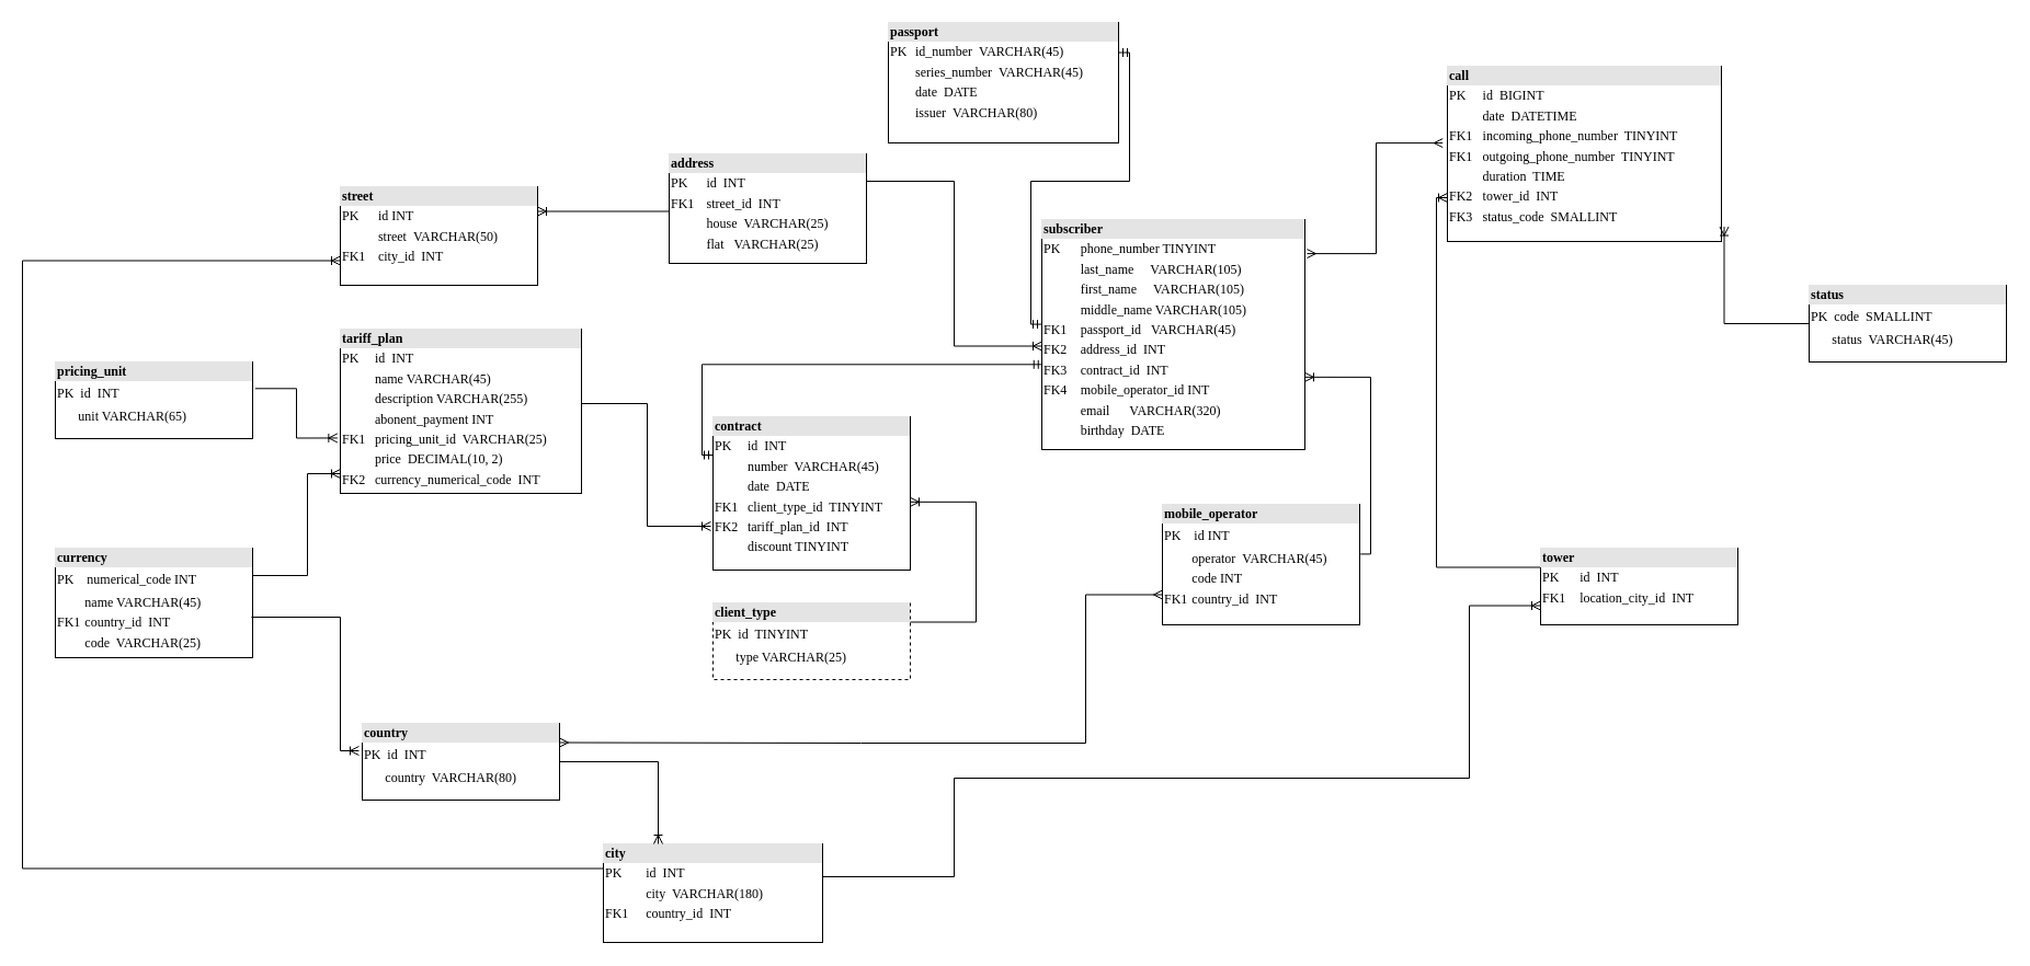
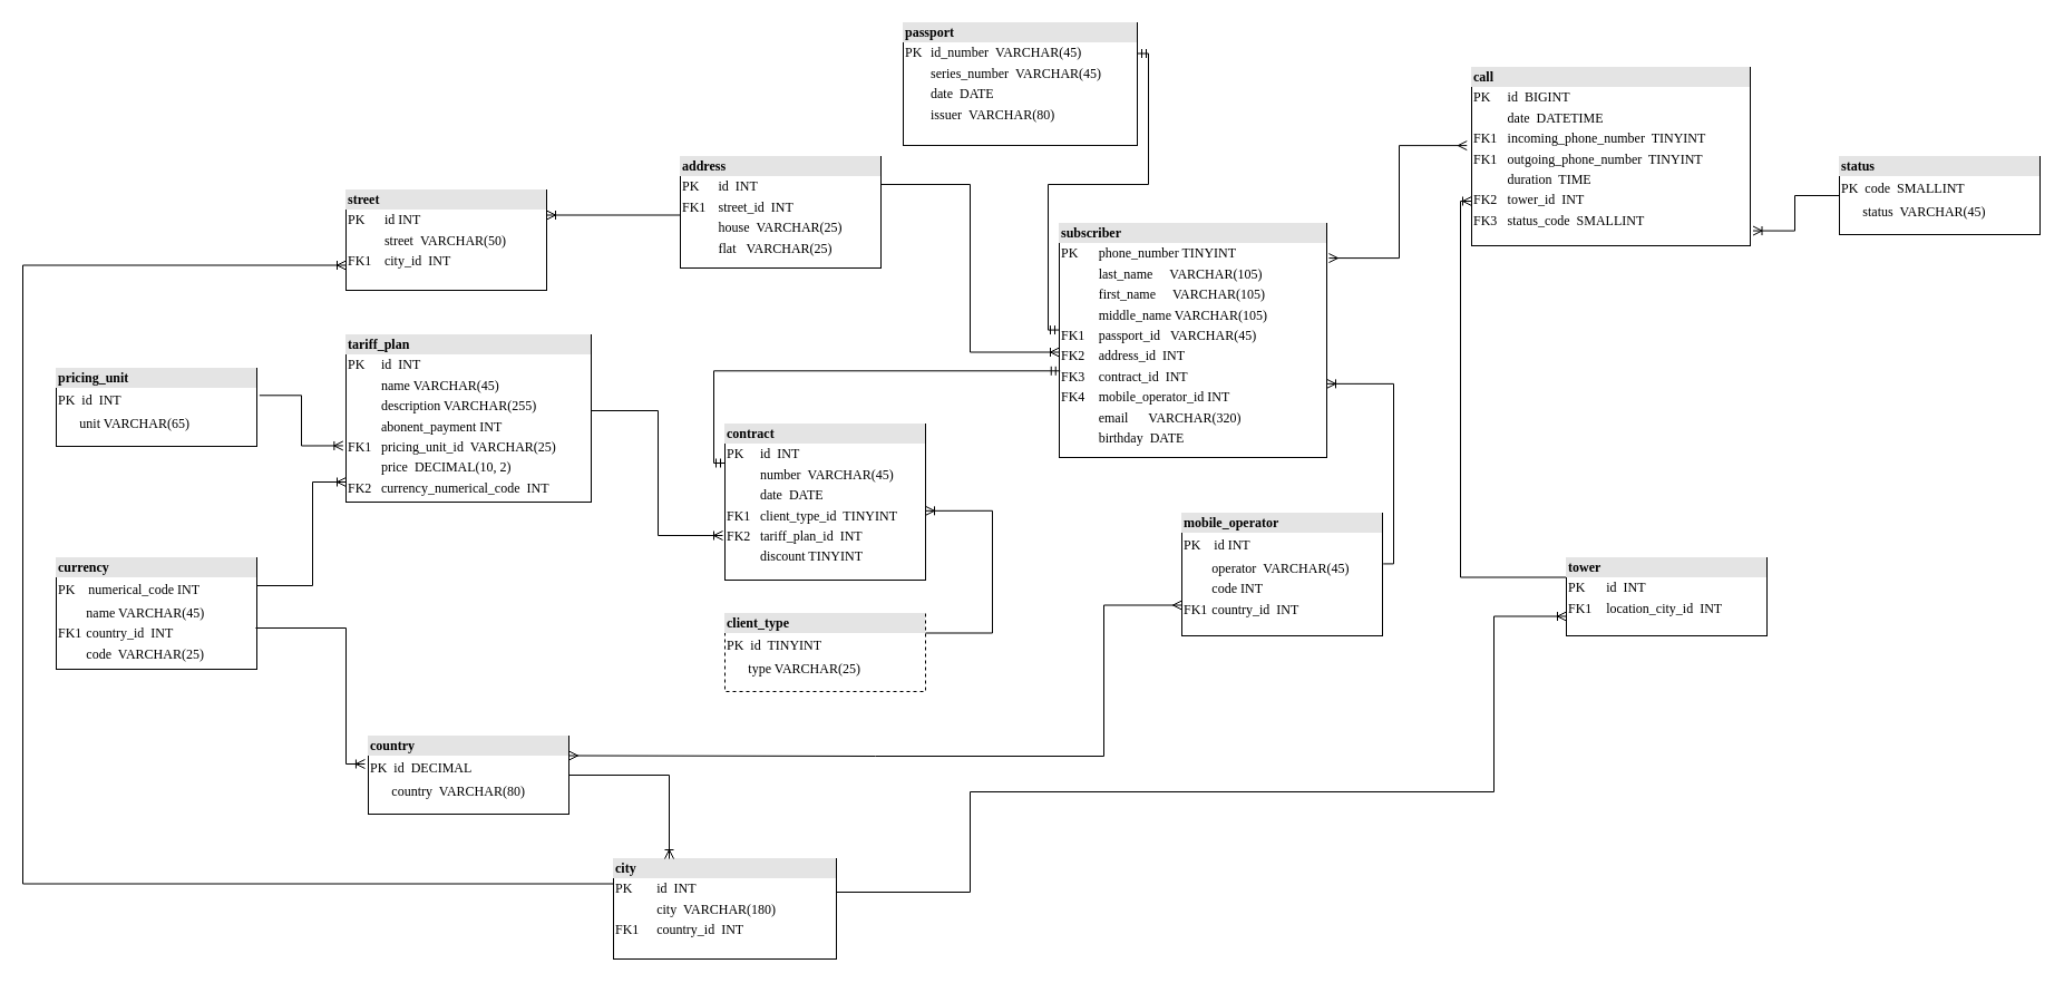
- <mxCell id="10" value="&lt;div style=&quot;box-sizing: border-box ; width: 100% ; background: #e4e4e4 ; padding: 2px&quot;&gt;&lt;b&gt;status&lt;/b&gt;&lt;/div&gt;&lt;table style=&quot;width: 100% ; font-size: 1em&quot; cellpadding=&quot;2&quot; cellspacing=&quot;0&quot;&gt;&lt;tbody&gt;&lt;tr&gt;&lt;td&gt;PK&lt;/td&gt;&lt;td&gt;&lt;table cellpadding=&quot;2&quot; cellspacing=&quot;0&quot; style=&quot;font-size: 1em ; width: 220px&quot;&gt;&lt;tbody&gt;&lt;tr&gt;&lt;td&gt;code&amp;nbsp; SMALLINT&lt;/td&gt;&lt;/tr&gt;&lt;/tbody&gt;&lt;/table&gt;&lt;/td&gt;&lt;/tr&gt;&lt;tr&gt;&lt;td&gt;&lt;br&gt;&lt;/td&gt;&lt;td&gt;status&amp;nbsp; VARCHAR(45)&lt;/td&gt;&lt;/tr&gt;&lt;tr&gt;&lt;td&gt;&lt;br&gt;&lt;/td&gt;&lt;td&gt;&lt;br&gt;&lt;/td&gt;&lt;/tr&gt;&lt;tr&gt;&lt;td&gt;&lt;br&gt;&lt;/td&gt;&lt;td&gt;&lt;br&gt;&lt;/td&gt;&lt;/tr&gt;&lt;tr&gt;&lt;td&gt;&lt;br&gt;&lt;/td&gt;&lt;td&gt;&lt;br&gt;&lt;/td&gt;&lt;/tr&gt;&lt;/tbody&gt;&lt;/table&gt;" style="verticalAlign=top;align=left;overflow=fill;html=1;rounded=0;shadow=0;comic=0;labelBackgroundColor=none;strokeWidth=1;fontFamily=Verdana;fontSize=12" parent="1" vertex="1"><mxGeometry x="1650" y="260" width="180" height="70" as="geometry" /></mxCell>
+ <mxCell id="10" value="&lt;div style=&quot;box-sizing: border-box ; width: 100% ; background: #e4e4e4 ; padding: 2px&quot;&gt;&lt;b&gt;status&lt;/b&gt;&lt;/div&gt;&lt;table style=&quot;width: 100% ; font-size: 1em&quot; cellpadding=&quot;2&quot; cellspacing=&quot;0&quot;&gt;&lt;tbody&gt;&lt;tr&gt;&lt;td&gt;PK&lt;/td&gt;&lt;td&gt;&lt;table cellpadding=&quot;2&quot; cellspacing=&quot;0&quot; style=&quot;font-size: 1em ; width: 220px&quot;&gt;&lt;tbody&gt;&lt;tr&gt;&lt;td&gt;code&amp;nbsp; SMALLINT&lt;/td&gt;&lt;/tr&gt;&lt;/tbody&gt;&lt;/table&gt;&lt;/td&gt;&lt;/tr&gt;&lt;tr&gt;&lt;td&gt;&lt;br&gt;&lt;/td&gt;&lt;td&gt;status&amp;nbsp; VARCHAR(45)&lt;/td&gt;&lt;/tr&gt;&lt;tr&gt;&lt;td&gt;&lt;br&gt;&lt;/td&gt;&lt;td&gt;&lt;br&gt;&lt;/td&gt;&lt;/tr&gt;&lt;tr&gt;&lt;td&gt;&lt;br&gt;&lt;/td&gt;&lt;td&gt;&lt;br&gt;&lt;/td&gt;&lt;/tr&gt;&lt;tr&gt;&lt;td&gt;&lt;br&gt;&lt;/td&gt;&lt;td&gt;&lt;br&gt;&lt;/td&gt;&lt;/tr&gt;&lt;/tbody&gt;&lt;/table&gt;" style="verticalAlign=top;align=left;overflow=fill;html=1;rounded=0;shadow=0;comic=0;labelBackgroundColor=none;strokeWidth=1;fontFamily=Verdana;fontSize=12" parent="1" vertex="1"><mxGeometry x="1650" y="140" width="180" height="70" as="geometry" /></mxCell>
- <mxCell id="5" value="&lt;div style=&quot;box-sizing: border-box ; width: 100% ; background: #e4e4e4 ; padding: 2px&quot;&gt;&lt;b&gt;country&lt;/b&gt;&lt;/div&gt;&lt;table style=&quot;width: 100% ; font-size: 1em&quot; cellpadding=&quot;2&quot; cellspacing=&quot;0&quot;&gt;&lt;tbody&gt;&lt;tr&gt;&lt;td&gt;PK&lt;/td&gt;&lt;td&gt;&lt;table cellpadding=&quot;2&quot; cellspacing=&quot;0&quot; style=&quot;font-size: 1em ; width: 220px&quot;&gt;&lt;tbody&gt;&lt;tr&gt;&lt;td&gt;id&amp;nbsp; INT&lt;/td&gt;&lt;/tr&gt;&lt;tr&gt;&lt;/tr&gt;&lt;/tbody&gt;&lt;/table&gt;&lt;/td&gt;&lt;/tr&gt;&lt;tr&gt;&lt;td&gt;&lt;br&gt;&lt;/td&gt;&lt;td&gt;country&amp;nbsp; VARCHAR(80)&lt;/td&gt;&lt;/tr&gt;&lt;tr&gt;&lt;td&gt;&lt;br&gt;&lt;/td&gt;&lt;td&gt;&lt;br&gt;&lt;/td&gt;&lt;/tr&gt;&lt;tr&gt;&lt;td&gt;&lt;br&gt;&lt;/td&gt;&lt;td&gt;&lt;br&gt;&lt;/td&gt;&lt;/tr&gt;&lt;tr&gt;&lt;td&gt;&lt;br&gt;&lt;/td&gt;&lt;td&gt;&lt;br&gt;&lt;/td&gt;&lt;/tr&gt;&lt;/tbody&gt;&lt;/table&gt;" style="verticalAlign=top;align=left;overflow=fill;html=1;rounded=0;shadow=0;comic=0;labelBackgroundColor=none;strokeWidth=1;fontFamily=Verdana;fontSize=12" parent="1" vertex="1"><mxGeometry x="330" y="660" width="180" height="70" as="geometry" /></mxCell>
+ <mxCell id="5" value="&lt;div style=&quot;box-sizing: border-box ; width: 100% ; background: #e4e4e4 ; padding: 2px&quot;&gt;&lt;b&gt;country&lt;/b&gt;&lt;/div&gt;&lt;table style=&quot;width: 100% ; font-size: 1em&quot; cellpadding=&quot;2&quot; cellspacing=&quot;0&quot;&gt;&lt;tbody&gt;&lt;tr&gt;&lt;td&gt;PK&lt;/td&gt;&lt;td&gt;&lt;table cellpadding=&quot;2&quot; cellspacing=&quot;0&quot; style=&quot;font-size: 1em ; width: 220px&quot;&gt;&lt;tbody&gt;&lt;tr&gt;&lt;td&gt;id&amp;nbsp; DECIMAL&lt;/td&gt;&lt;/tr&gt;&lt;tr&gt;&lt;/tr&gt;&lt;/tbody&gt;&lt;/table&gt;&lt;/td&gt;&lt;/tr&gt;&lt;tr&gt;&lt;td&gt;&lt;br&gt;&lt;/td&gt;&lt;td&gt;country&amp;nbsp; VARCHAR(80)&lt;/td&gt;&lt;/tr&gt;&lt;tr&gt;&lt;td&gt;&lt;br&gt;&lt;/td&gt;&lt;td&gt;&lt;br&gt;&lt;/td&gt;&lt;/tr&gt;&lt;tr&gt;&lt;td&gt;&lt;br&gt;&lt;/td&gt;&lt;td&gt;&lt;br&gt;&lt;/td&gt;&lt;/tr&gt;&lt;tr&gt;&lt;td&gt;&lt;br&gt;&lt;/td&gt;&lt;td&gt;&lt;br&gt;&lt;/td&gt;&lt;/tr&gt;&lt;/tbody&gt;&lt;/table&gt;" style="verticalAlign=top;align=left;overflow=fill;html=1;rounded=0;shadow=0;comic=0;labelBackgroundColor=none;strokeWidth=1;fontFamily=Verdana;fontSize=12" parent="1" vertex="1"><mxGeometry x="330" y="660" width="180" height="70" as="geometry" /></mxCell>
